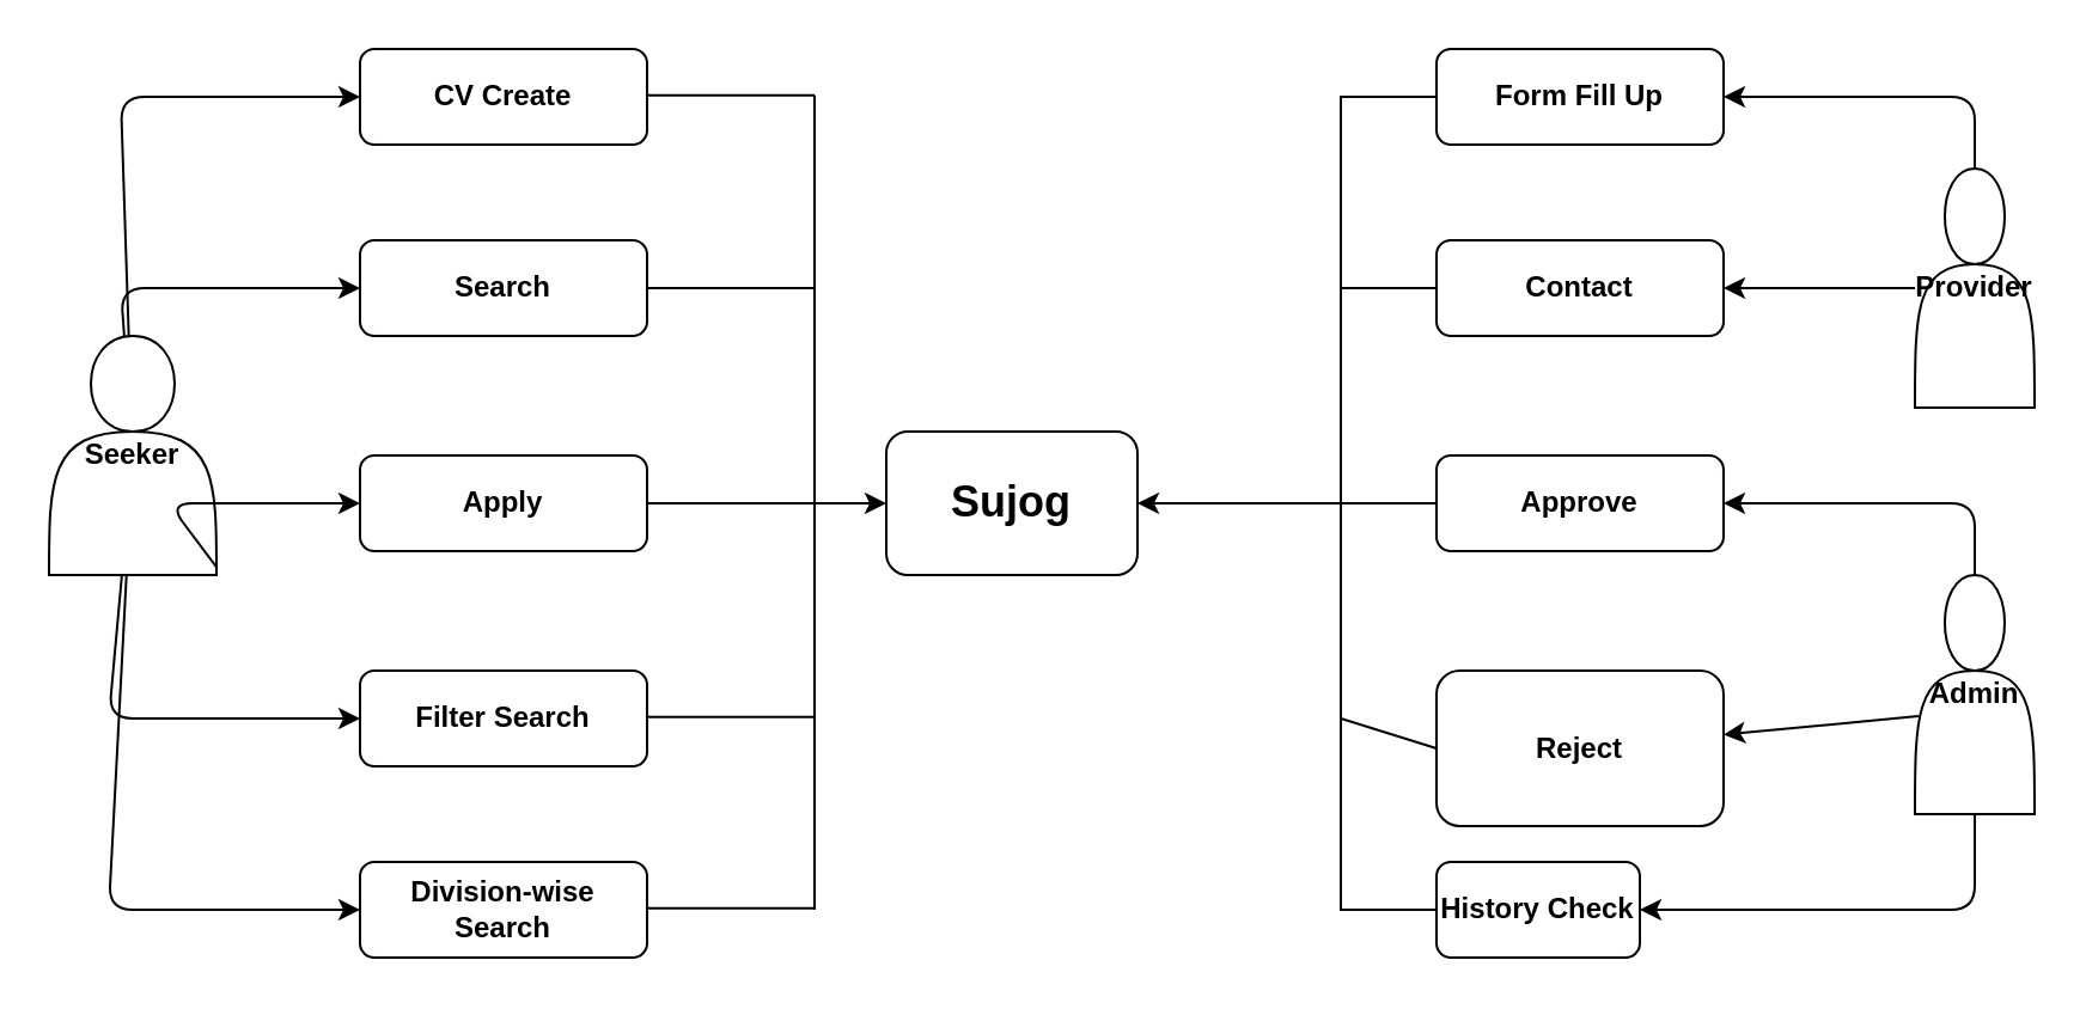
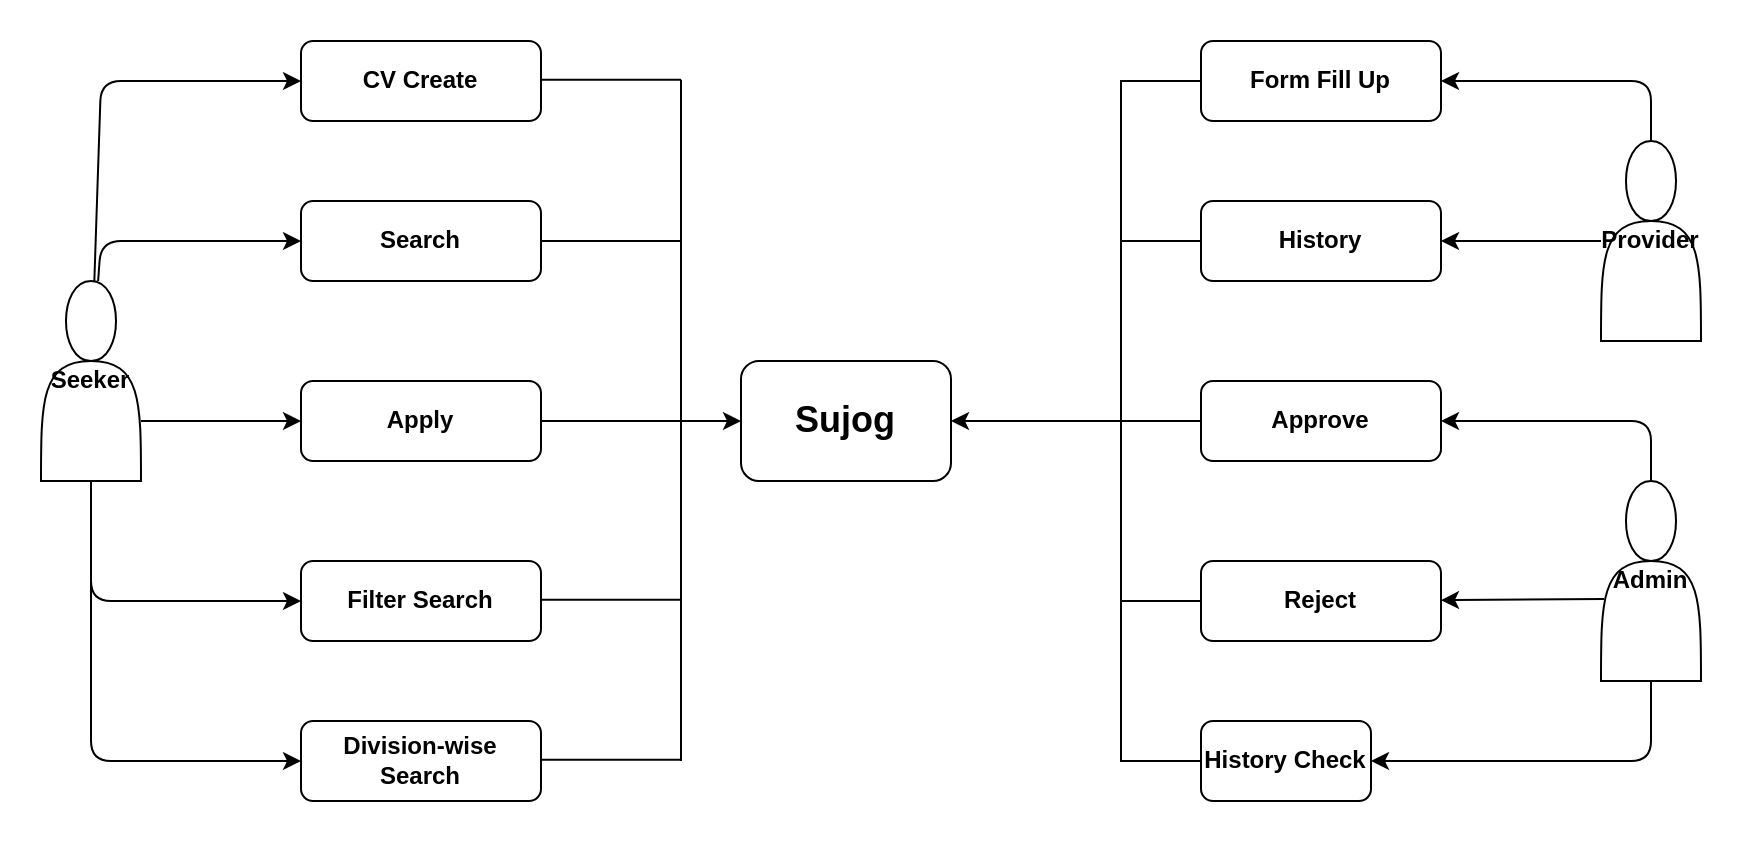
- <mxCell id="12" value="&lt;b&gt;Contact&lt;/b&gt;" style="rounded=1;whiteSpace=wrap;html=1;" vertex="1" parent="1"><mxGeometry x="600" y="100" width="120" height="40" as="geometry" /></mxCell>
+ <mxCell id="12" value="&lt;b&gt;History&lt;/b&gt;" style="rounded=1;whiteSpace=wrap;html=1;" vertex="1" parent="1"><mxGeometry x="600" y="100" width="120" height="40" as="geometry" /></mxCell>
- <mxCell id="3" value="&lt;b&gt;Seeker&lt;/b&gt;" style="shape=actor;whiteSpace=wrap;html=1;" vertex="1" parent="1"><mxGeometry x="20" y="140" width="70" height="100" as="geometry" /></mxCell>
+ <mxCell id="3" value="&lt;b&gt;Seeker&lt;/b&gt;" style="shape=actor;whiteSpace=wrap;html=1;" vertex="1" parent="1"><mxGeometry x="20" y="140" width="50" height="100" as="geometry" /></mxCell>
- <mxCell id="14" value="&lt;b&gt;Reject&lt;/b&gt;" style="rounded=1;whiteSpace=wrap;html=1;" vertex="1" parent="1"><mxGeometry x="600" y="280" width="120" height="65" as="geometry" /></mxCell>
+ <mxCell id="14" value="&lt;b&gt;Reject&lt;/b&gt;" style="rounded=1;whiteSpace=wrap;html=1;" vertex="1" parent="1"><mxGeometry x="600" y="280" width="120" height="40" as="geometry" /></mxCell>
